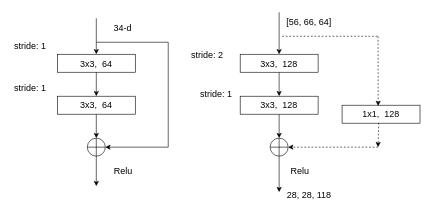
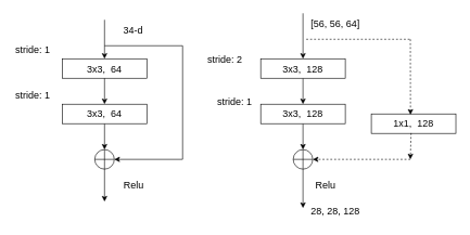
- <mxCell id="31" value="[56, 66, 64]" style="text;html=1;strokeColor=none;fillColor=none;align=center;verticalAlign=middle;whiteSpace=wrap;rounded=0;fontSize=15;" vertex="1" parent="1"><mxGeometry x="470" y="20" width="90" height="30" as="geometry" /></mxCell>
+ <mxCell id="31" value="[56, 56, 64]" style="text;html=1;strokeColor=none;fillColor=none;align=center;verticalAlign=middle;whiteSpace=wrap;rounded=0;fontSize=15;" vertex="1" parent="1"><mxGeometry x="470" y="20" width="90" height="30" as="geometry" /></mxCell>
- <mxCell id="32" value="28, 28, 118" style="text;html=1;strokeColor=none;fillColor=none;align=center;verticalAlign=middle;whiteSpace=wrap;rounded=0;fontSize=15;" vertex="1" parent="1"><mxGeometry x="470" y="310" width="90" height="30" as="geometry" /></mxCell>
+ <mxCell id="32" value="28, 28, 128" style="text;html=1;strokeColor=none;fillColor=none;align=center;verticalAlign=middle;whiteSpace=wrap;rounded=0;fontSize=15;" vertex="1" parent="1"><mxGeometry x="470" y="310" width="90" height="30" as="geometry" /></mxCell>
